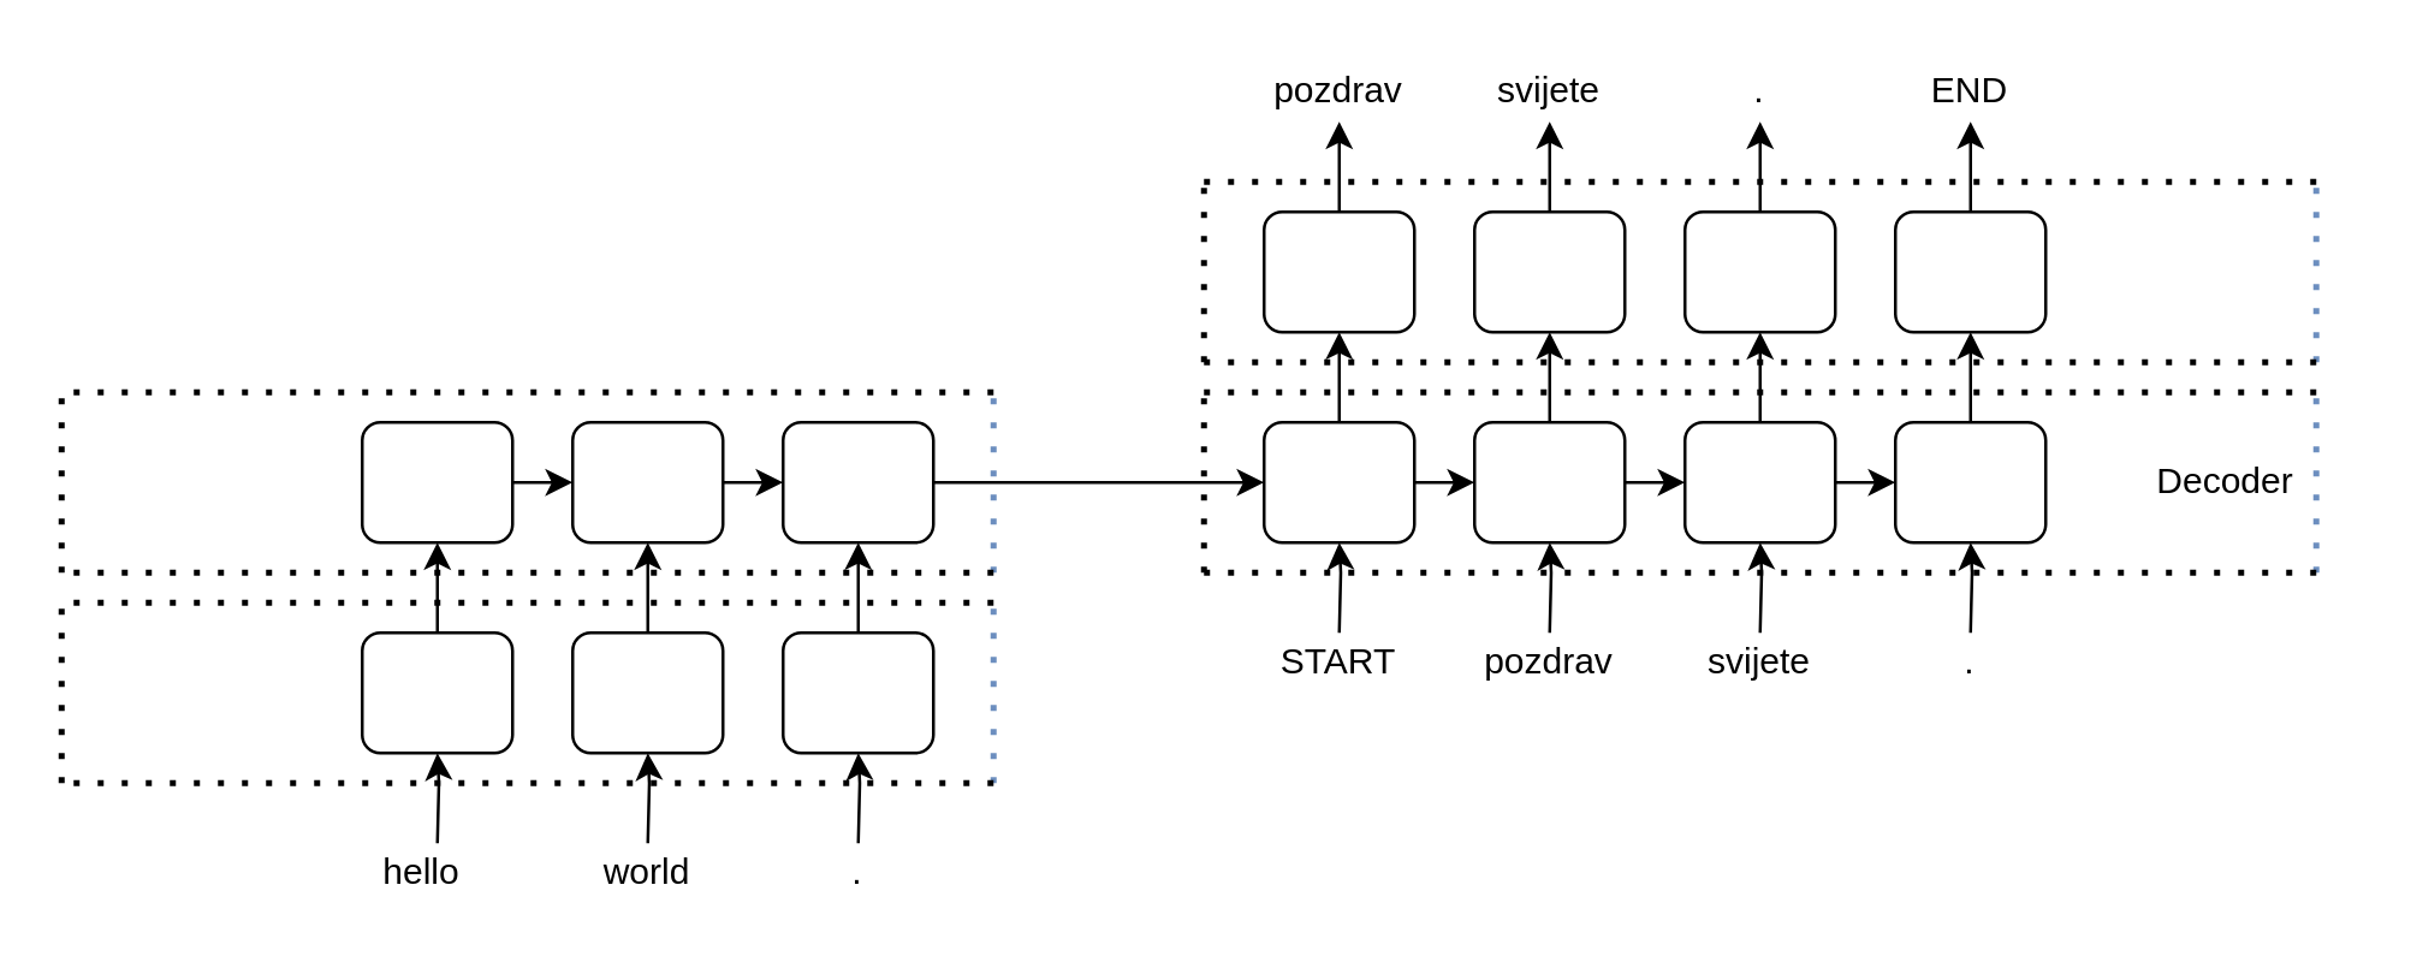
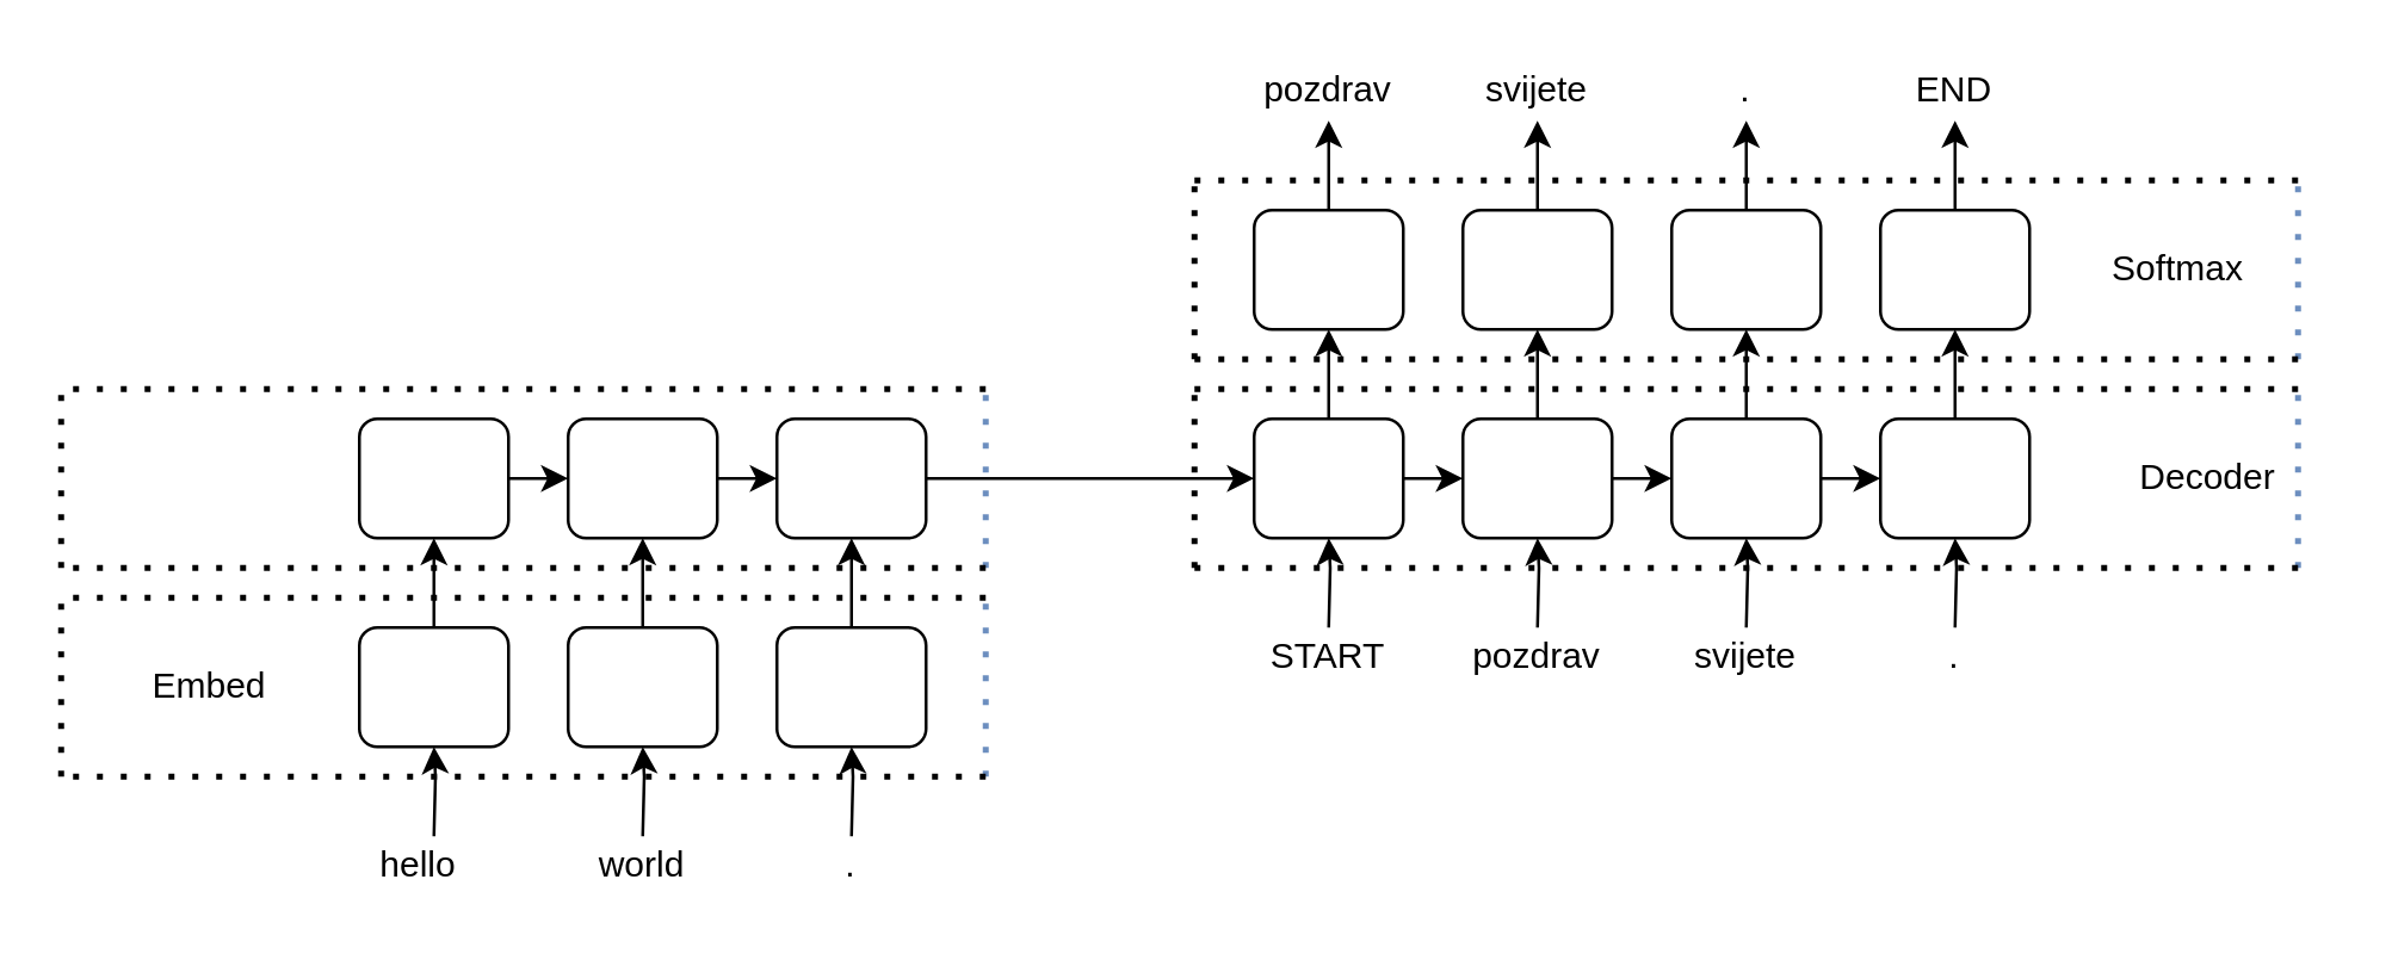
+ <mxCell id="55" value="Softmax" style="text;html=1;strokeColor=none;fillColor=none;align=center;verticalAlign=middle;whiteSpace=wrap;rounded=0;" parent="1" vertex="1"><mxGeometry x="690" y="80" width="80" height="20" as="geometry" /></mxCell>
+ <mxCell id="14" value="Embed" style="text;html=1;strokeColor=none;fillColor=none;align=center;verticalAlign=middle;whiteSpace=wrap;rounded=0;" parent="1" vertex="1"><mxGeometry x="30" y="220" width="80" height="20" as="geometry" /></mxCell>
